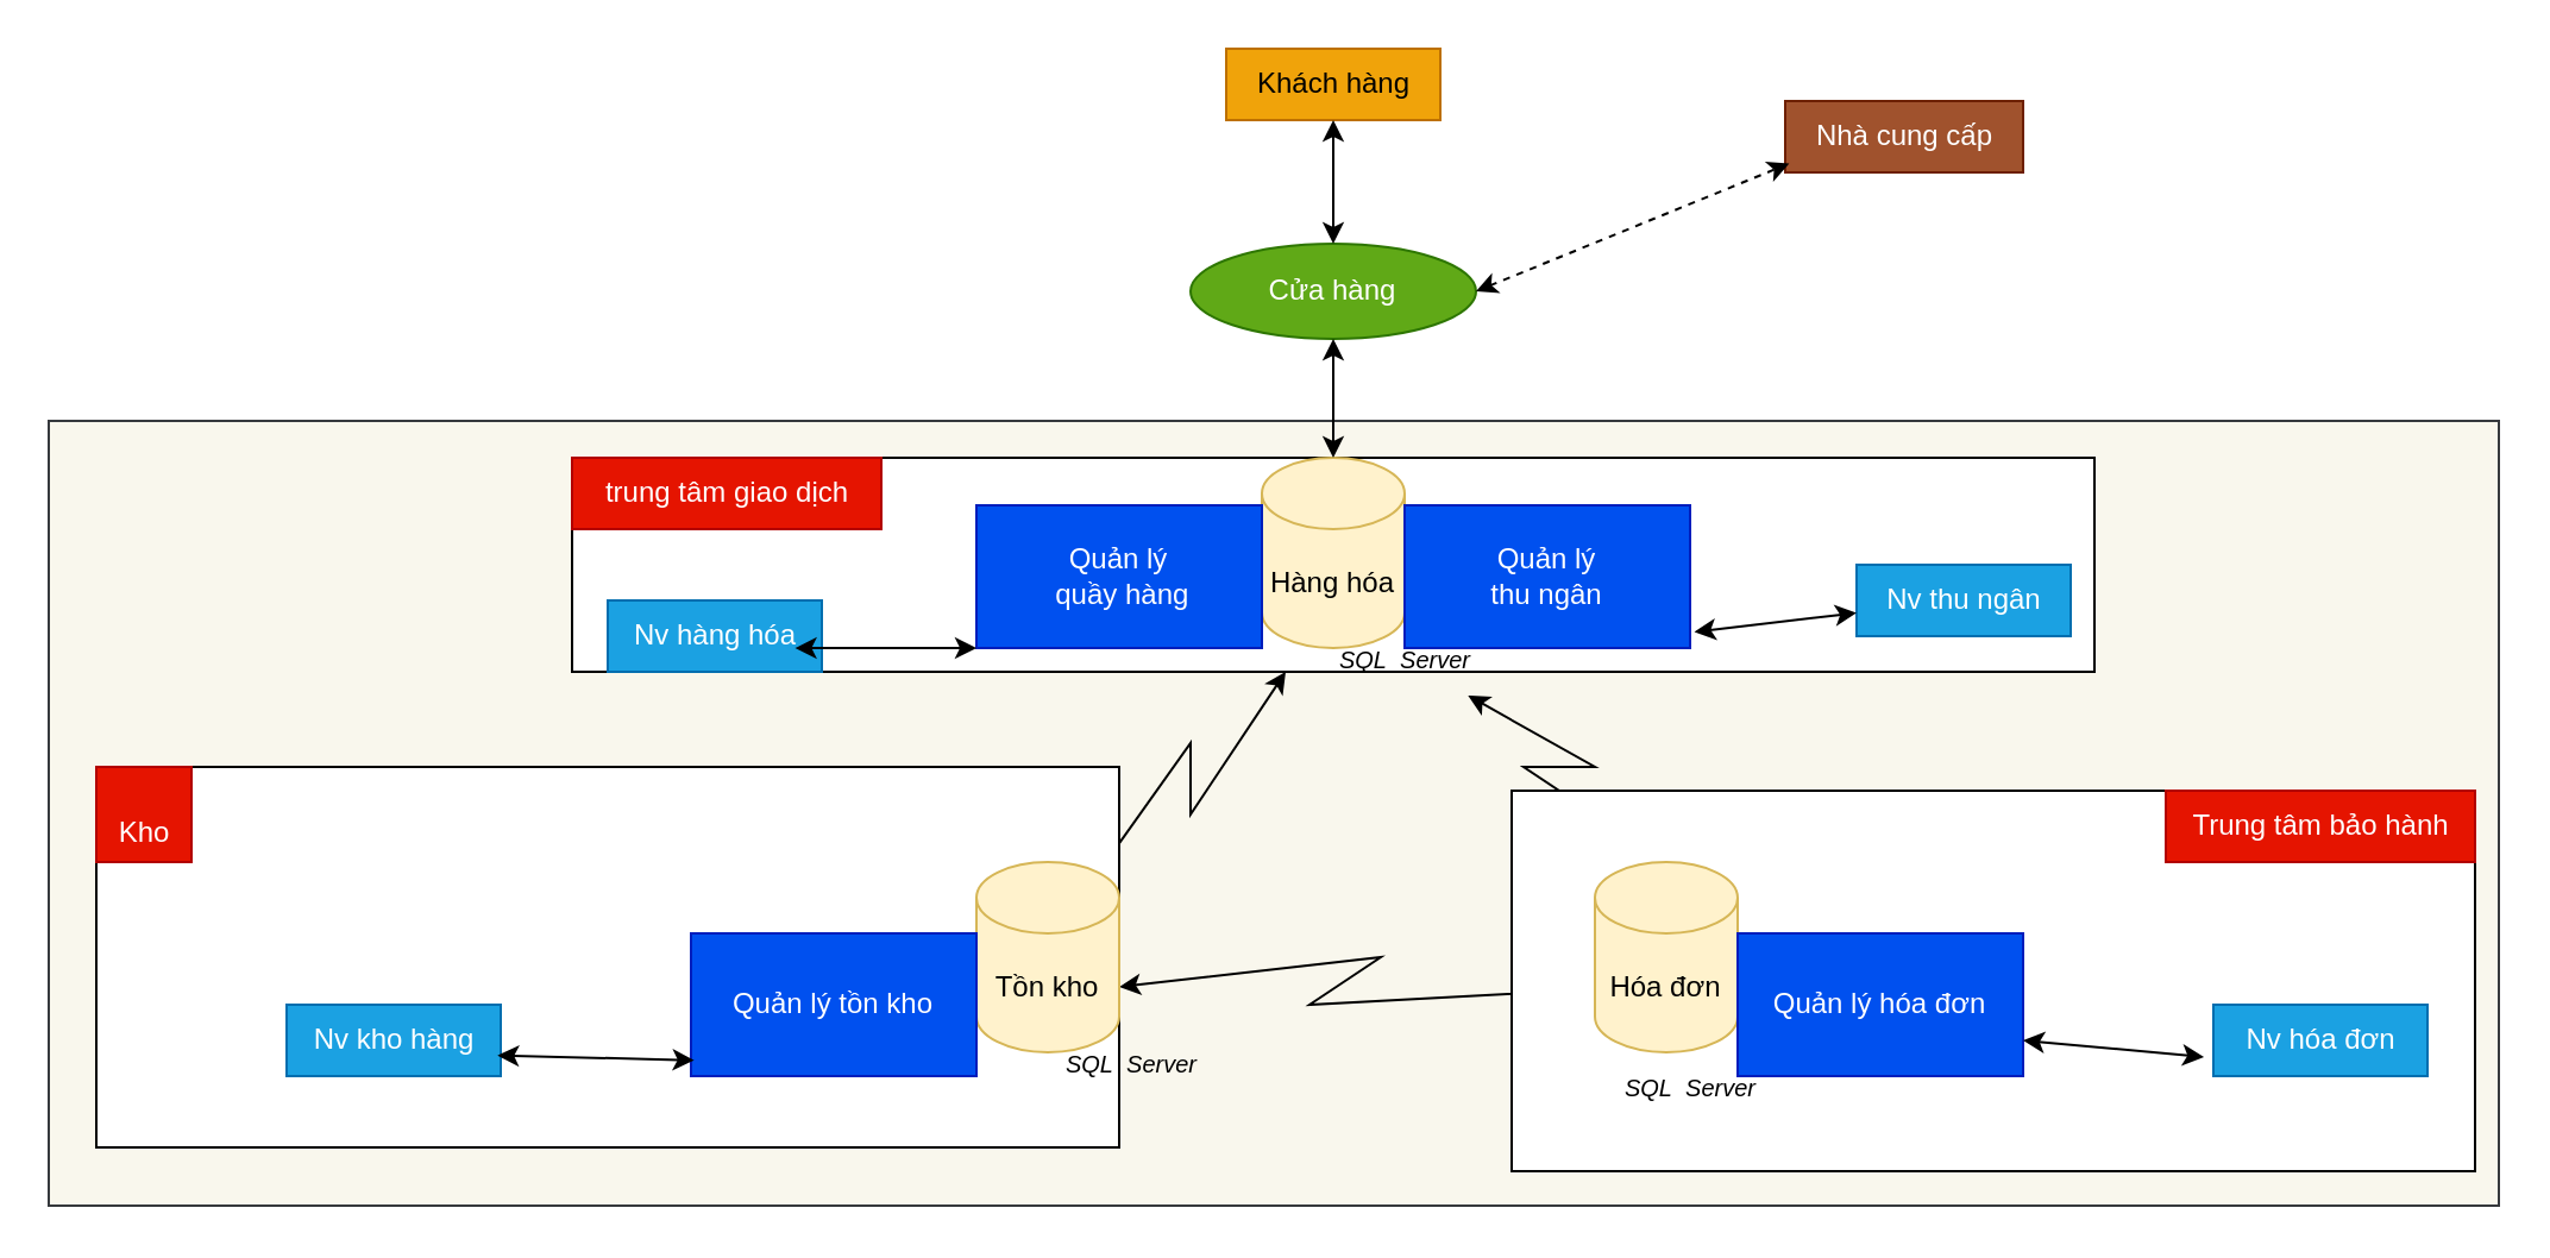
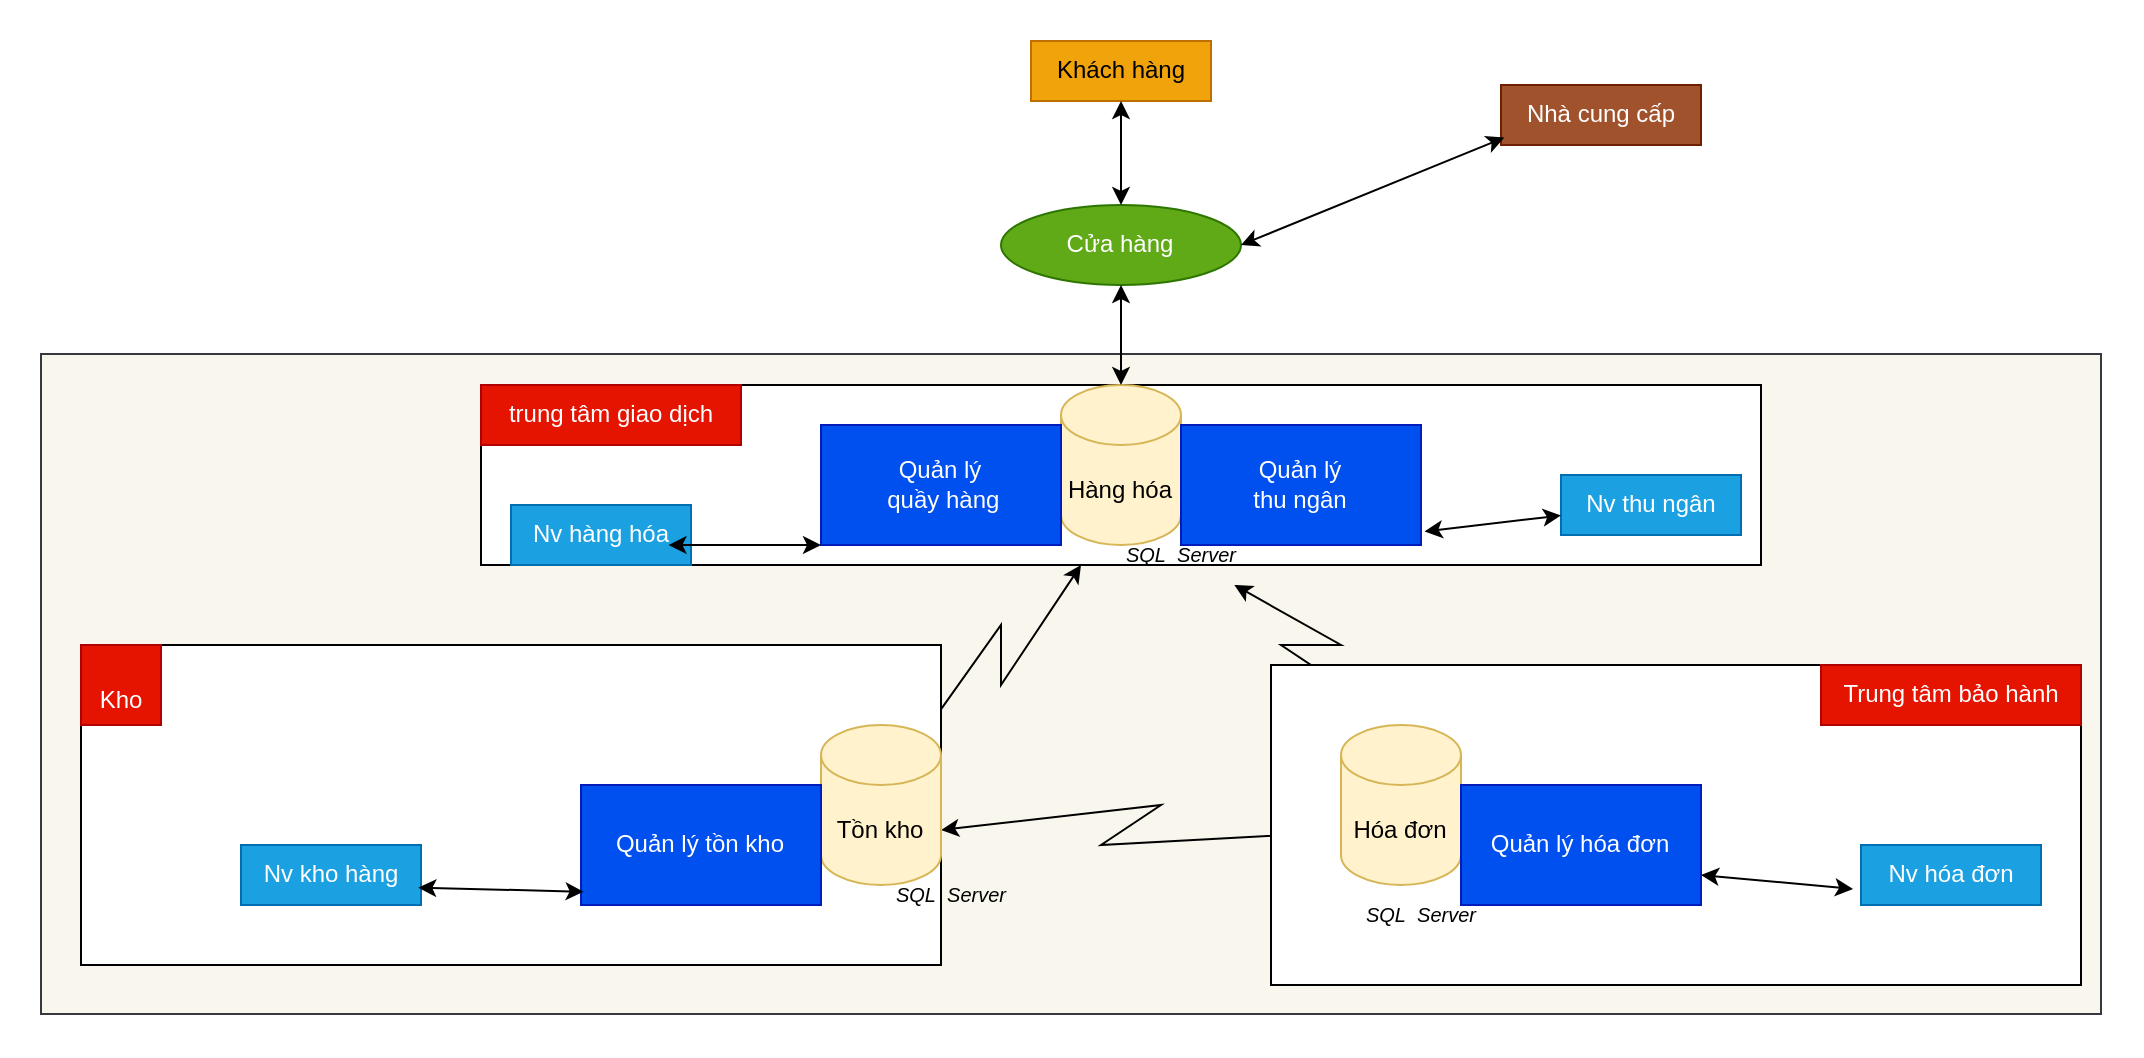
- <mxCell id="7" value="" style="endArrow=classic;startArrow=classic;html=1;rounded=0;entryX=0.017;entryY=0.875;entryDx=0;entryDy=0;entryPerimeter=0;exitX=1;exitY=0.5;exitDx=0;exitDy=0;dashed=1;" edge="1" parent="1" source="3" target="6"><mxGeometry width="50" height="50" relative="1" as="geometry"><mxPoint x="590" y="292" as="sourcePoint" /><mxPoint x="640" y="242" as="targetPoint" /></mxGeometry></mxCell>
+ <mxCell id="7" value="" style="endArrow=classic;startArrow=classic;html=1;rounded=0;entryX=0.017;entryY=0.875;entryDx=0;entryDy=0;entryPerimeter=0;exitX=1;exitY=0.5;exitDx=0;exitDy=0;" edge="1" parent="1" source="3" target="6"><mxGeometry width="50" height="50" relative="1" as="geometry"><mxPoint x="590" y="292" as="sourcePoint" /><mxPoint x="640" y="242" as="targetPoint" /></mxGeometry></mxCell>
